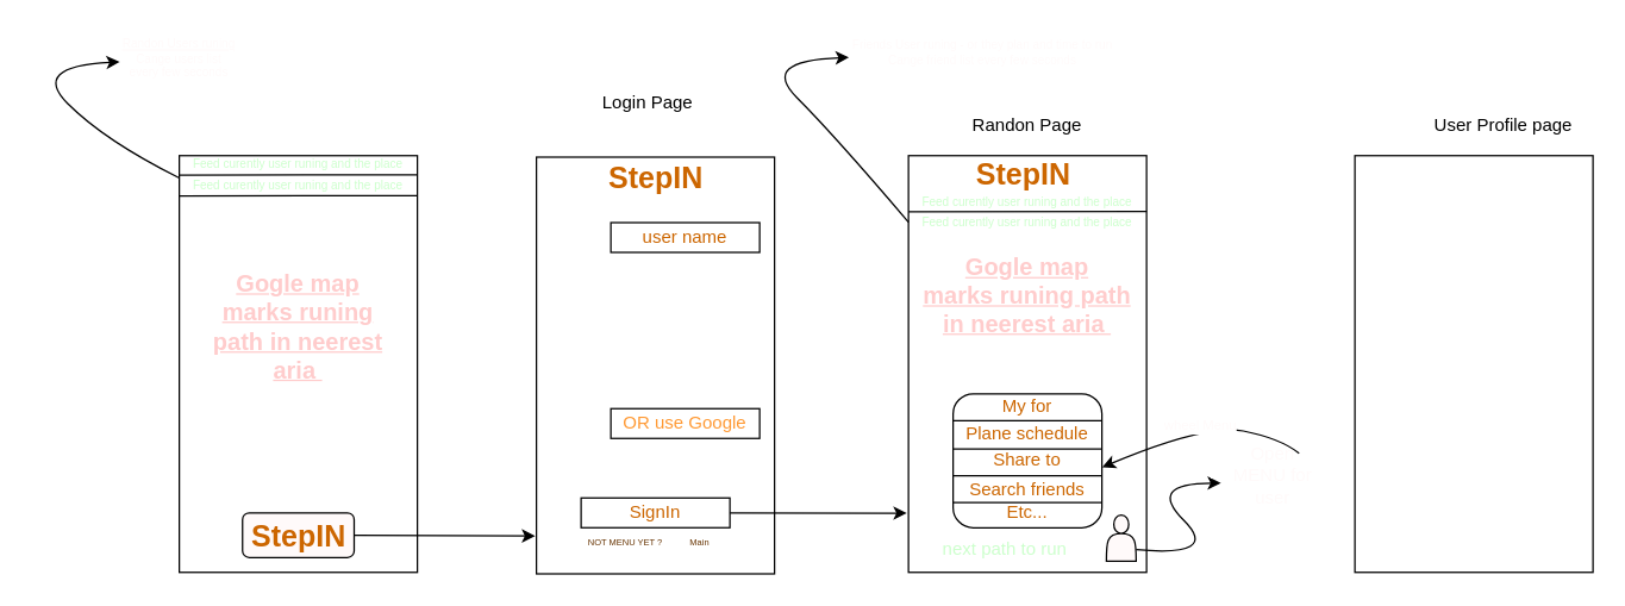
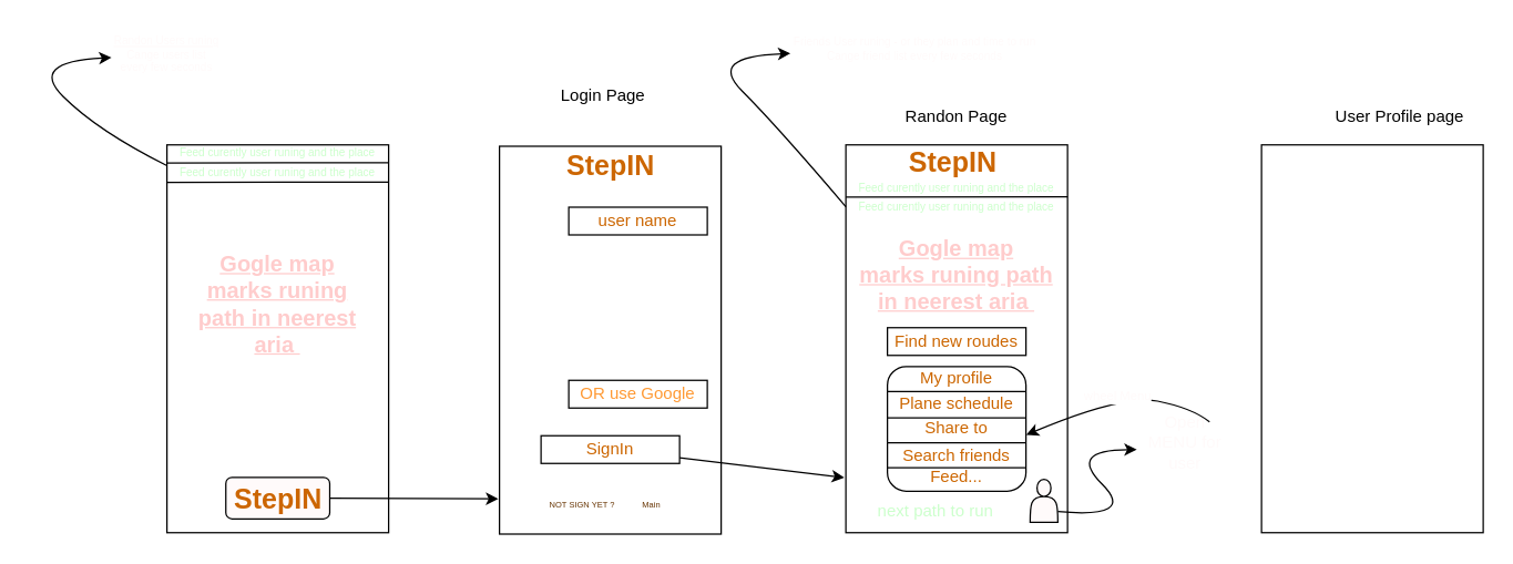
+ <mxCell id="31" value="Find new roudes" style="text;html=1;strokeColor=default;fillColor=none;align=center;verticalAlign=middle;whiteSpace=wrap;rounded=0;fontSize=12;fontColor=#CC6600;" vertex="1" parent="1"><mxGeometry x="640" y="236" width="100" height="20" as="geometry" /></mxCell>
- <mxCell id="39" value="My for" style="text;html=1;strokeColor=none;fillColor=none;align=center;verticalAlign=middle;whiteSpace=wrap;rounded=0;fontSize=12;fontColor=#CC6600;" vertex="1" parent="1"><mxGeometry x="650" y="268" width="80" height="10" as="geometry" /></mxCell>
+ <mxCell id="39" value="My profile" style="text;html=1;strokeColor=none;fillColor=none;align=center;verticalAlign=middle;whiteSpace=wrap;rounded=0;fontSize=12;fontColor=#CC6600;" vertex="1" parent="1"><mxGeometry x="650" y="268" width="80" height="10" as="geometry" /></mxCell>
- <mxCell id="13" value="SignIn" style="text;html=1;strokeColor=default;fillColor=none;align=center;verticalAlign=middle;whiteSpace=wrap;rounded=0;fontSize=12;fontColor=#CC6600;" vertex="1" parent="1"><mxGeometry x="390" y="334" width="100" height="20" as="geometry" /></mxCell>
+ <mxCell id="13" value="SignIn" style="text;html=1;strokeColor=default;fillColor=none;align=center;verticalAlign=middle;whiteSpace=wrap;rounded=0;fontSize=12;fontColor=#CC6600;" vertex="1" parent="1"><mxGeometry x="390" y="314" width="100" height="20" as="geometry" /></mxCell>
- <mxCell id="43" value="Etc..." style="text;html=1;strokeColor=none;fillColor=none;align=center;verticalAlign=middle;whiteSpace=wrap;rounded=0;fontSize=12;fontColor=#CC6600;" vertex="1" parent="1"><mxGeometry x="640" y="339" width="100" height="10" as="geometry" /></mxCell>
+ <mxCell id="43" value="Feed..." style="text;html=1;strokeColor=none;fillColor=none;align=center;verticalAlign=middle;whiteSpace=wrap;rounded=0;fontSize=12;fontColor=#CC6600;" vertex="1" parent="1"><mxGeometry x="640" y="339" width="100" height="10" as="geometry" /></mxCell>
- <mxCell id="14" value="NOT MENU YET ?" style="text;html=1;strokeColor=none;fillColor=none;align=center;verticalAlign=middle;whiteSpace=wrap;rounded=0;fontSize=6;fontColor=#663300;" vertex="1" parent="1"><mxGeometry x="390" y="359" width="60" height="10" as="geometry" /></mxCell>
+ <mxCell id="14" value="NOT SIGN YET ?" style="text;html=1;strokeColor=none;fillColor=none;align=center;verticalAlign=middle;whiteSpace=wrap;rounded=0;fontSize=6;fontColor=#663300;" vertex="1" parent="1"><mxGeometry x="390" y="359" width="60" height="10" as="geometry" /></mxCell>
